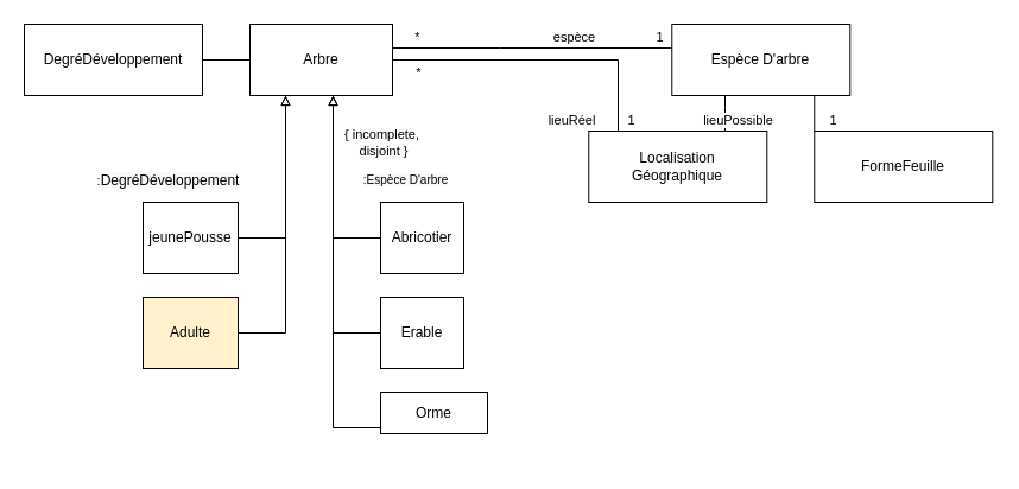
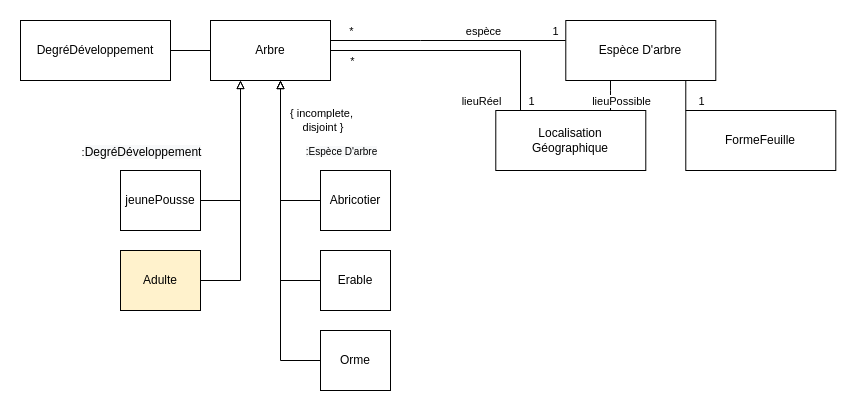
- <mxCell id="32" value="Orme" style="rounded=0;whiteSpace=wrap;html=1;" vertex="1" parent="1"><mxGeometry x="320" y="330" width="90" height="35" as="geometry" /></mxCell>
+ <mxCell id="32" value="Orme" style="rounded=0;whiteSpace=wrap;html=1;" vertex="1" parent="1"><mxGeometry x="320" y="330" width="70" height="60" as="geometry" /></mxCell>
